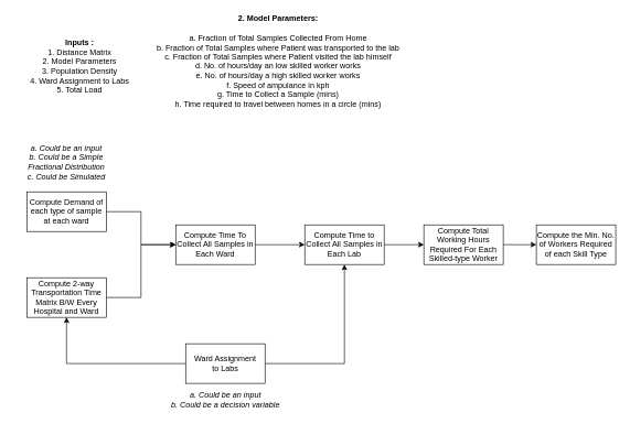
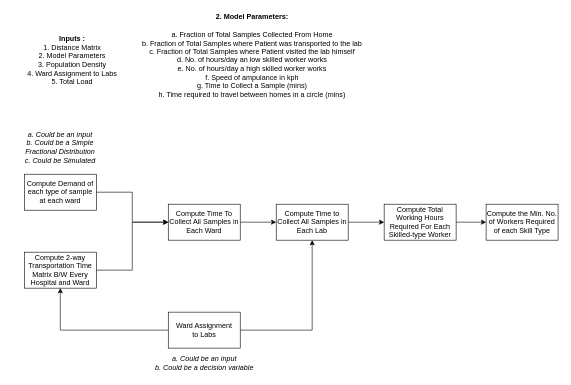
- <mxCell id="7" value="&lt;div&gt;Compute Time To Collect All Samples in Each Ward&lt;/div&gt;" style="rounded=0;whiteSpace=wrap;html=1;" vertex="1" parent="1"><mxGeometry x="265" y="340" width="120" height="60" as="geometry" /></mxCell>
+ <mxCell id="7" value="&lt;div&gt;Compute Time To Collect All Samples in Each Ward&lt;/div&gt;" style="rounded=0;whiteSpace=wrap;html=1;" vertex="1" parent="1"><mxGeometry x="280" y="340" width="120" height="60" as="geometry" /></mxCell>
